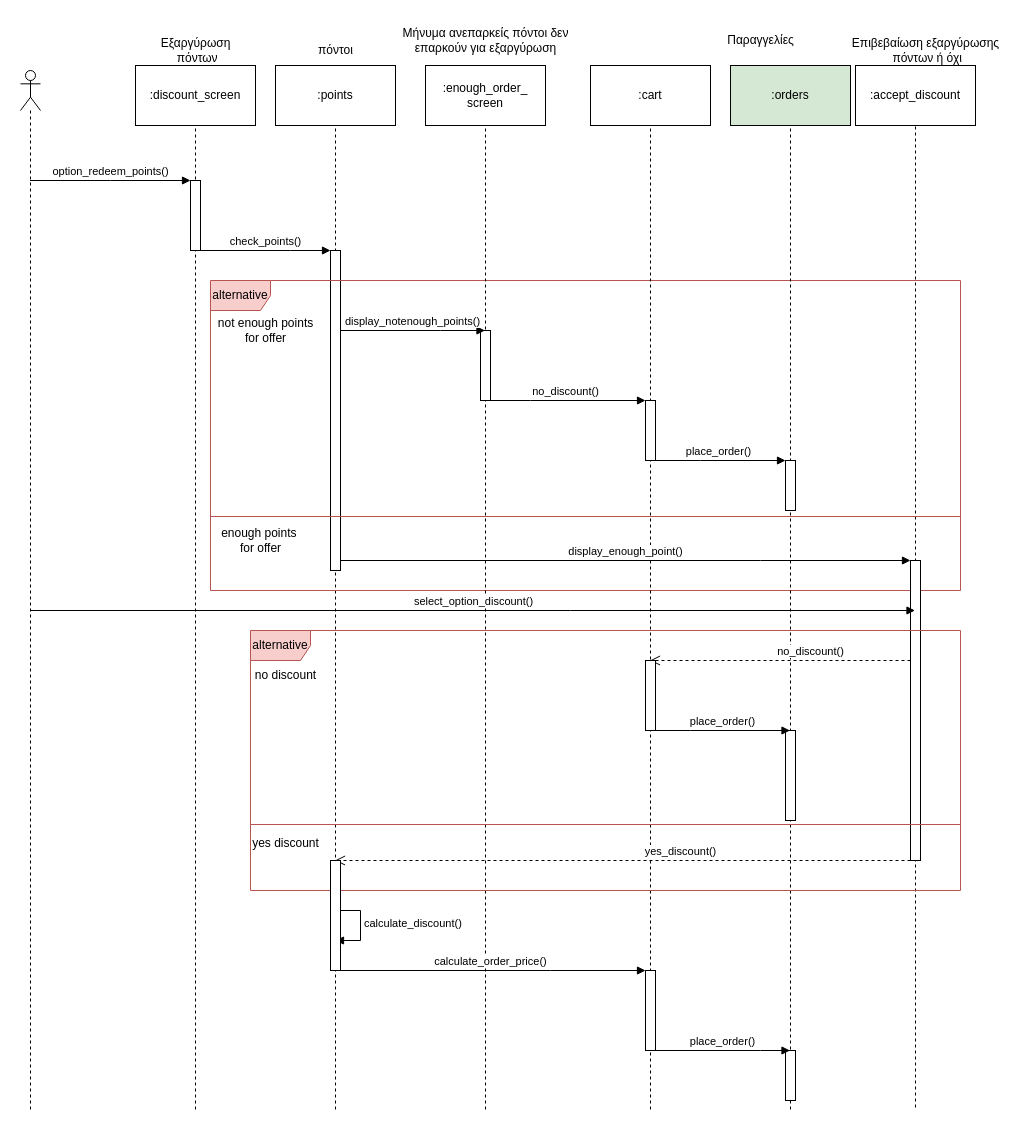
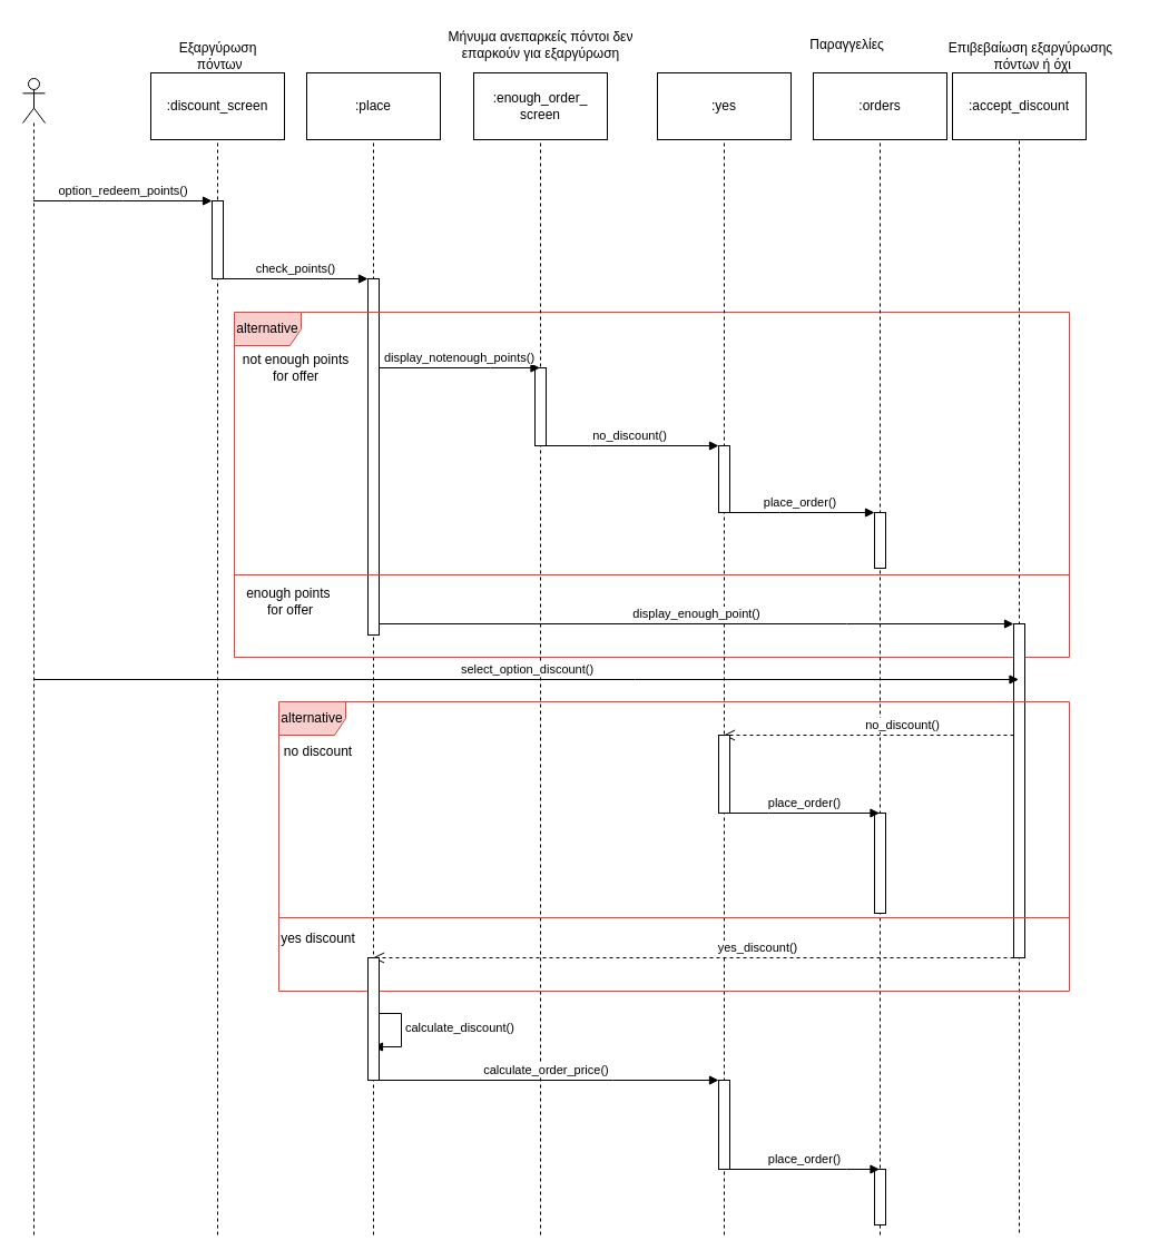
- <mxCell id="8" value="πόντοι" style="text;html=1;align=center;verticalAlign=middle;resizable=0;points=[];autosize=1;strokeColor=none;fillColor=none;" parent="1" vertex="1"><mxGeometry x="305" y="35" width="60" height="30" as="geometry" /></mxCell>
- <mxCell id="34" value=":points" style="whiteSpace=wrap;html=1;" parent="1" vertex="1"><mxGeometry x="275" y="65" width="120" height="60" as="geometry" /></mxCell>
+ <mxCell id="34" value=":place" style="whiteSpace=wrap;html=1;" parent="1" vertex="1"><mxGeometry x="275" y="65" width="120" height="60" as="geometry" /></mxCell>
- <mxCell id="36" value=":cart" style="whiteSpace=wrap;html=1;" parent="1" vertex="1"><mxGeometry x="590" y="65" width="120" height="60" as="geometry" /></mxCell>
+ <mxCell id="36" value=":yes" style="whiteSpace=wrap;html=1;" parent="1" vertex="1"><mxGeometry x="590" y="65" width="120" height="60" as="geometry" /></mxCell>
- <mxCell id="37" value=":orders" style="whiteSpace=wrap;html=1;fillColor=#d5e8d4;" parent="1" vertex="1"><mxGeometry x="730" y="65" width="120" height="60" as="geometry" /></mxCell>
+ <mxCell id="37" value=":orders" style="whiteSpace=wrap;html=1;" parent="1" vertex="1"><mxGeometry x="730" y="65" width="120" height="60" as="geometry" /></mxCell>
